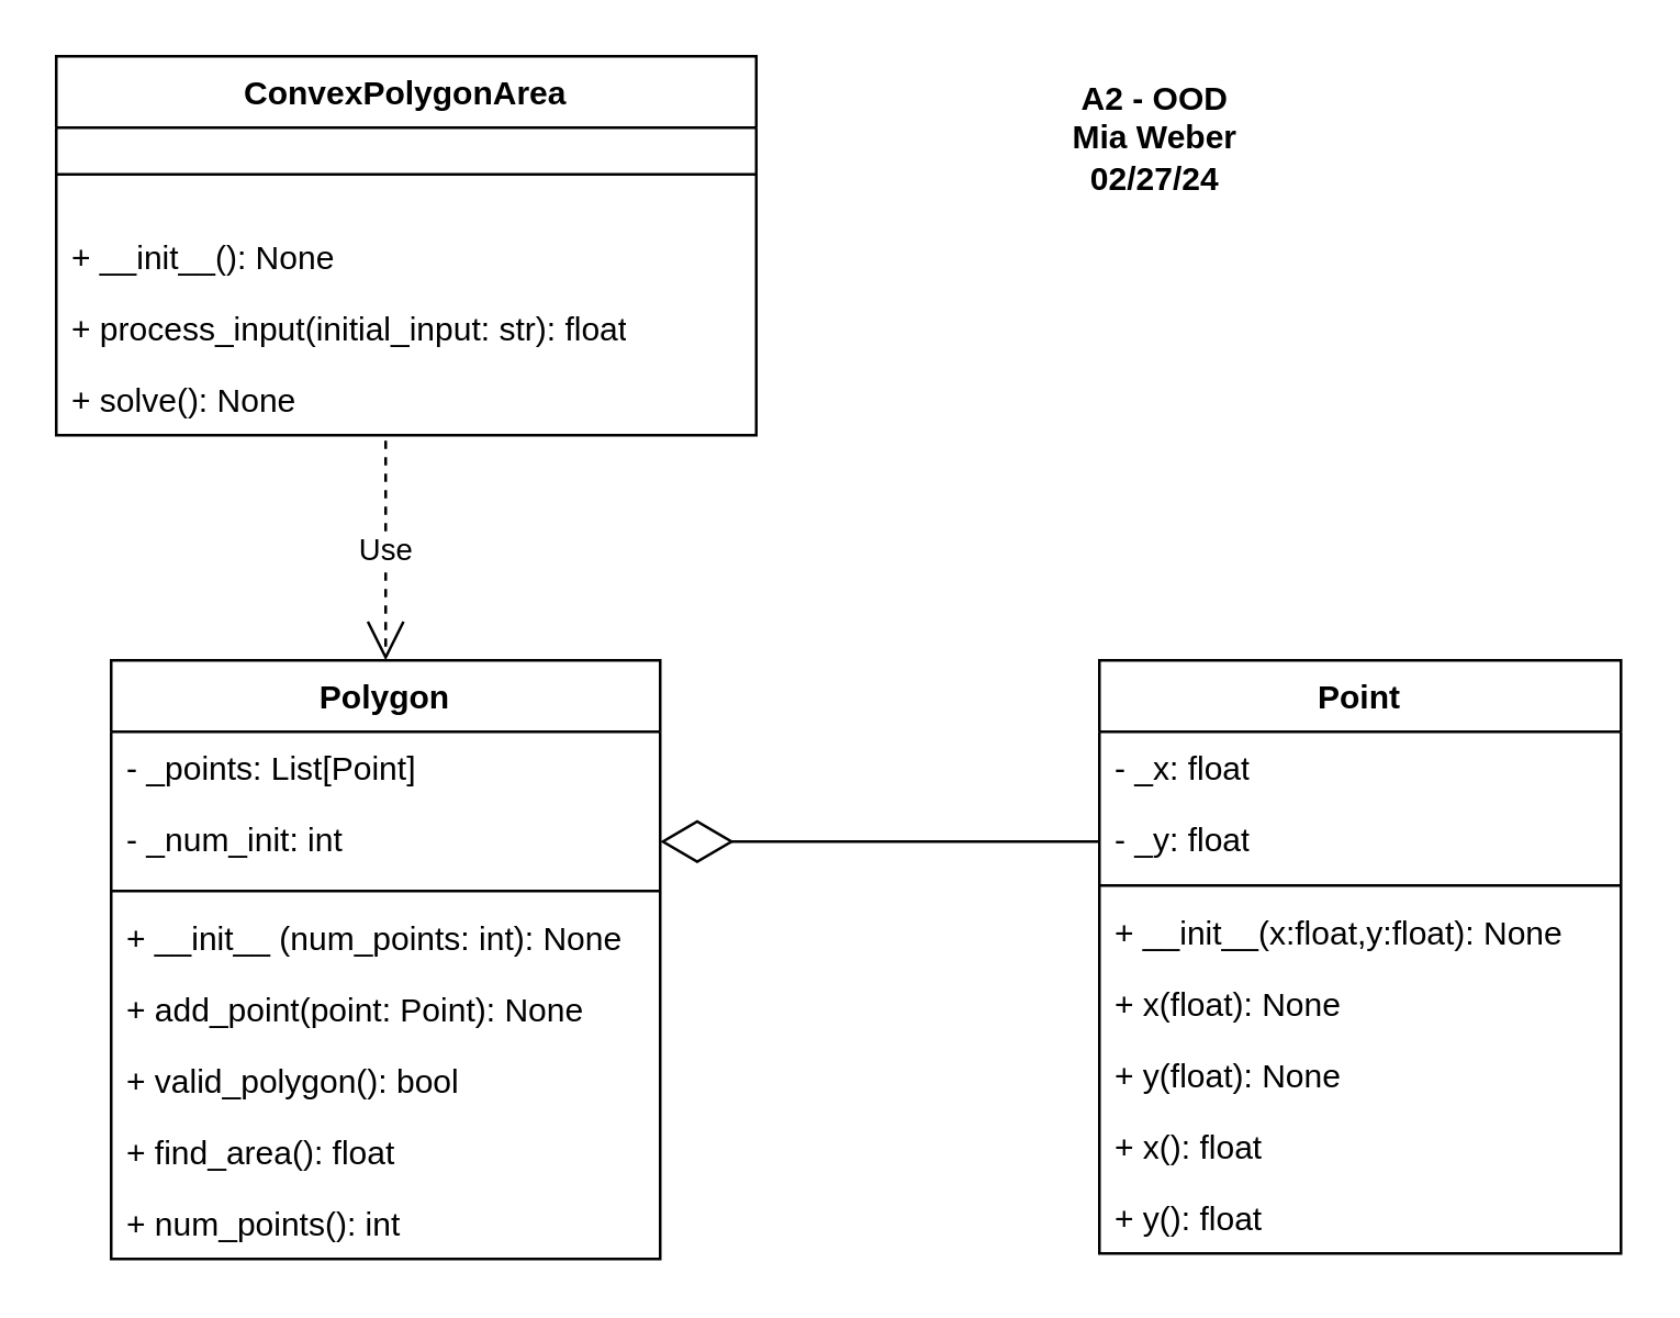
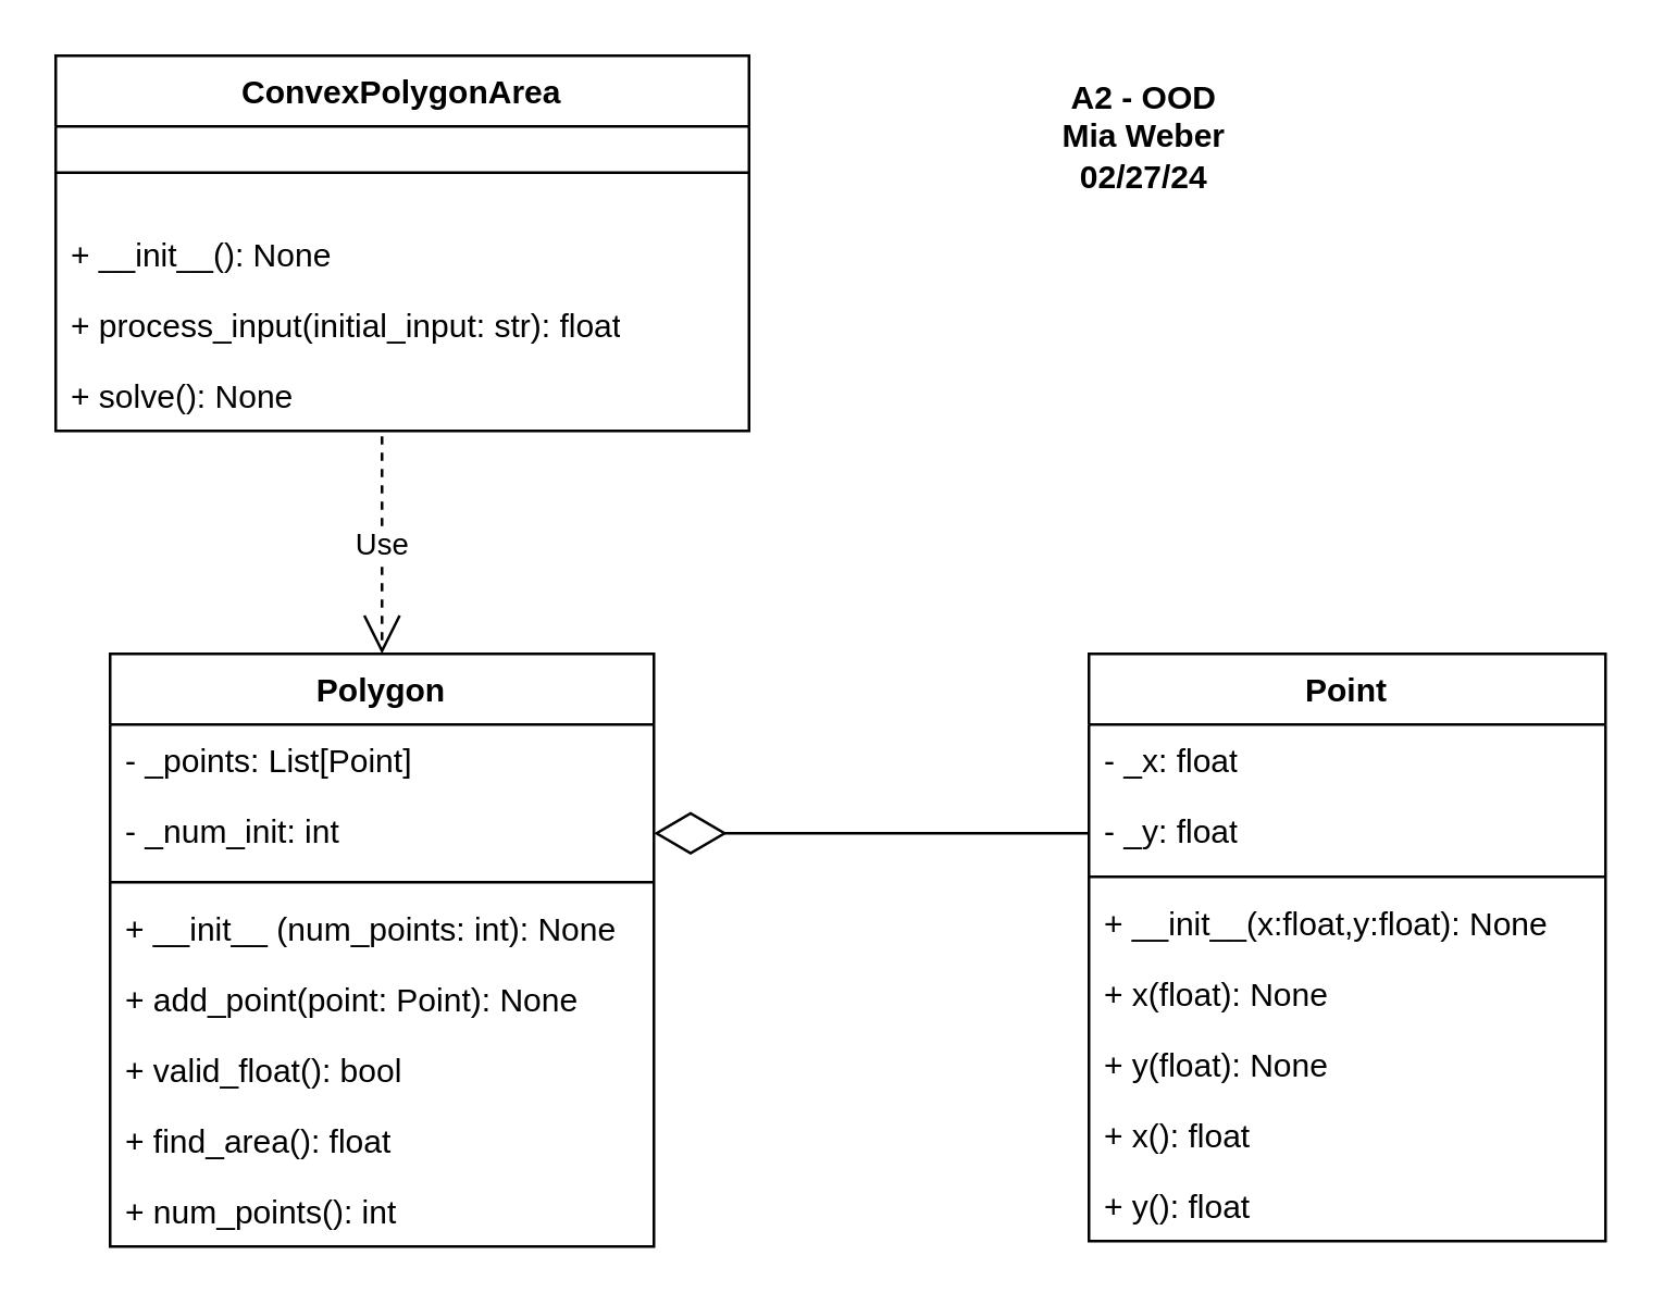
- <mxCell id="13" value="+ valid_polygon(): bool" style="text;strokeColor=none;fillColor=none;align=left;verticalAlign=top;spacingLeft=4;spacingRight=4;overflow=hidden;rotatable=0;points=[[0,0.5],[1,0.5]];portConstraint=eastwest;whiteSpace=wrap;html=1;" vertex="1" parent="7"><mxGeometry y="140" width="200" height="26" as="geometry" /></mxCell>
+ <mxCell id="13" value="+ valid_float(): bool" style="text;strokeColor=none;fillColor=none;align=left;verticalAlign=top;spacingLeft=4;spacingRight=4;overflow=hidden;rotatable=0;points=[[0,0.5],[1,0.5]];portConstraint=eastwest;whiteSpace=wrap;html=1;" vertex="1" parent="7"><mxGeometry y="140" width="200" height="26" as="geometry" /></mxCell>
